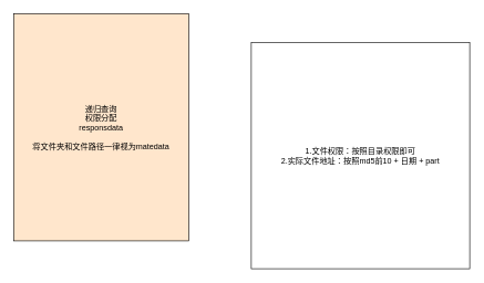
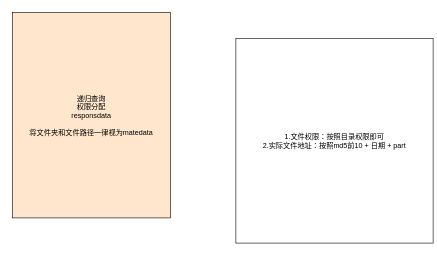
- <mxCell id="3" value="1.文件权限：按照目录权限即可&lt;br&gt;2.实际文件地址：按照md5前10 + 日期 + part" style="rounded=0;whiteSpace=wrap;html=1;" vertex="1" parent="1"><mxGeometry x="378" y="64" width="329" height="341" as="geometry" /></mxCell>
+ <mxCell id="3" value="1.文件权限：按照目录权限即可&lt;br&gt;2.实际文件地址：按照md5前10 + 日期 + part" style="rounded=0;whiteSpace=wrap;html=1;" vertex="1" parent="1"><mxGeometry x="393" y="64" width="329" height="341" as="geometry" /></mxCell>
